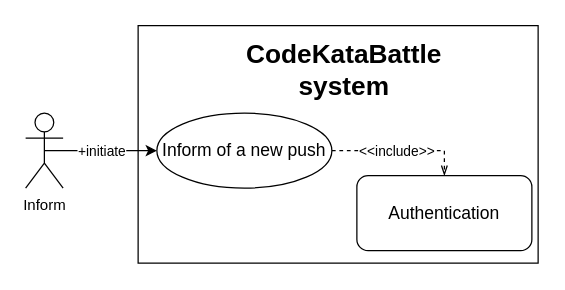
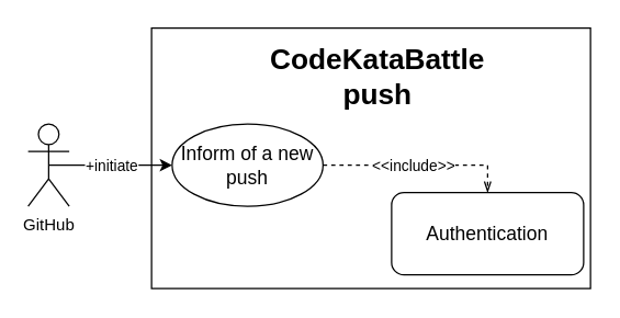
- <mxCell id="3" value="CodeKataBattle system" style="text;html=1;strokeColor=none;fillColor=none;align=center;verticalAlign=middle;whiteSpace=wrap;rounded=0;fontSize=21;fontStyle=1" parent="1" vertex="1"><mxGeometry x="245" y="40" width="60" height="30" as="geometry" /></mxCell>
+ <mxCell id="3" value="CodeKataBattle push" style="text;html=1;strokeColor=none;fillColor=none;align=center;verticalAlign=middle;whiteSpace=wrap;rounded=0;fontSize=21;fontStyle=1" parent="1" vertex="1"><mxGeometry x="245" y="40" width="60" height="30" as="geometry" /></mxCell>
- <mxCell id="6" value="Inform of a new push" style="ellipse;whiteSpace=wrap;html=1;fontSize=14;" parent="1" vertex="1"><mxGeometry x="125" y="90" width="140" height="60" as="geometry" /></mxCell>
+ <mxCell id="6" value="Inform of a new push" style="ellipse;whiteSpace=wrap;html=1;fontSize=14;" parent="1" vertex="1"><mxGeometry x="125" y="90" width="110" height="60" as="geometry" /></mxCell>
- <mxCell id="9" value="Inform" style="shape=umlActor;verticalLabelPosition=bottom;verticalAlign=top;html=1;outlineConnect=0;" parent="1" vertex="1"><mxGeometry x="20" y="90" width="30" height="60" as="geometry" /></mxCell>
+ <mxCell id="9" value="GitHub" style="shape=umlActor;verticalLabelPosition=bottom;verticalAlign=top;html=1;outlineConnect=0;" parent="1" vertex="1"><mxGeometry x="20" y="90" width="30" height="60" as="geometry" /></mxCell>
